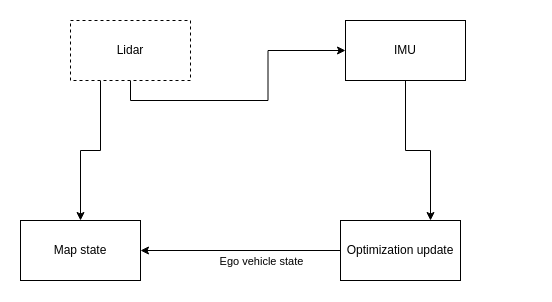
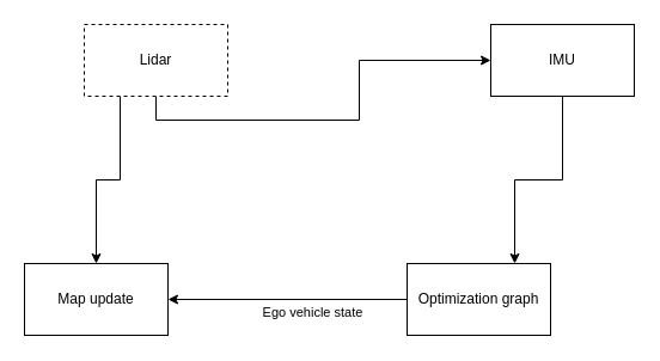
- <mxCell id="3" value="IMU" style="rounded=0;whiteSpace=wrap;html=1;" vertex="1" parent="1"><mxGeometry x="345" y="20" width="120" height="60" as="geometry" /></mxCell>
+ <mxCell id="3" value="IMU" style="rounded=0;whiteSpace=wrap;html=1;" vertex="1" parent="1"><mxGeometry x="410" y="20" width="120" height="60" as="geometry" /></mxCell>
- <mxCell id="10" value="Map state" style="rounded=0;whiteSpace=wrap;html=1;" vertex="1" parent="1"><mxGeometry x="20" y="220" width="120" height="60" as="geometry" /></mxCell>
+ <mxCell id="10" value="Map update" style="rounded=0;whiteSpace=wrap;html=1;" vertex="1" parent="1"><mxGeometry x="20" y="220" width="120" height="60" as="geometry" /></mxCell>
- <mxCell id="9" value="Optimization update" style="rounded=0;whiteSpace=wrap;html=1;" vertex="1" parent="1"><mxGeometry x="340" y="220" width="120" height="60" as="geometry" /></mxCell>
+ <mxCell id="9" value="Optimization graph" style="rounded=0;whiteSpace=wrap;html=1;" vertex="1" parent="1"><mxGeometry x="340" y="220" width="120" height="60" as="geometry" /></mxCell>
